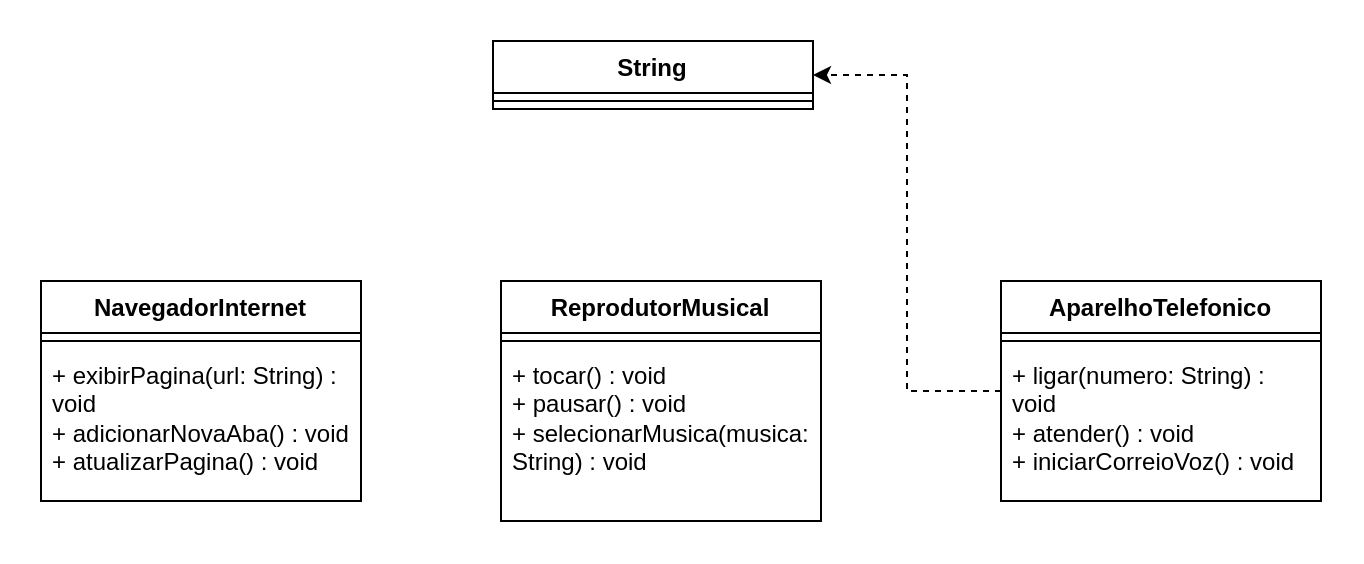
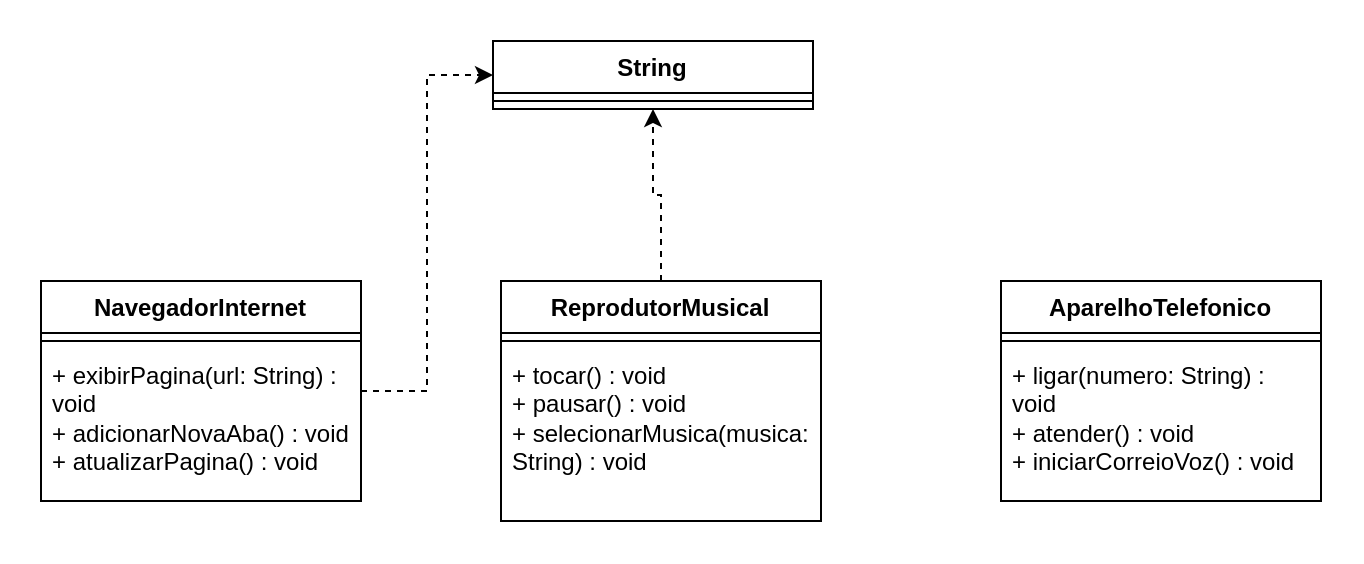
+ <mxCell id="2" style="edgeStyle=orthogonalEdgeStyle;rounded=0;orthogonalLoop=1;jettySize=auto;html=1;entryX=0.5;entryY=1;entryDx=0;entryDy=0;dashed=1;" edge="1" parent="1" source="3" target="14"><mxGeometry relative="1" as="geometry" /></mxCell>
+ <mxCell id="10" style="edgeStyle=orthogonalEdgeStyle;rounded=0;orthogonalLoop=1;jettySize=auto;html=1;entryX=0;entryY=0.5;entryDx=0;entryDy=0;dashed=1;" edge="1" parent="1" source="11" target="14"><mxGeometry relative="1" as="geometry" /></mxCell>
- <mxCell id="6" style="edgeStyle=orthogonalEdgeStyle;rounded=0;orthogonalLoop=1;jettySize=auto;html=1;entryX=1;entryY=0.5;entryDx=0;entryDy=0;dashed=1;" edge="1" parent="1" source="7" target="14"><mxGeometry relative="1" as="geometry" /></mxCell>
